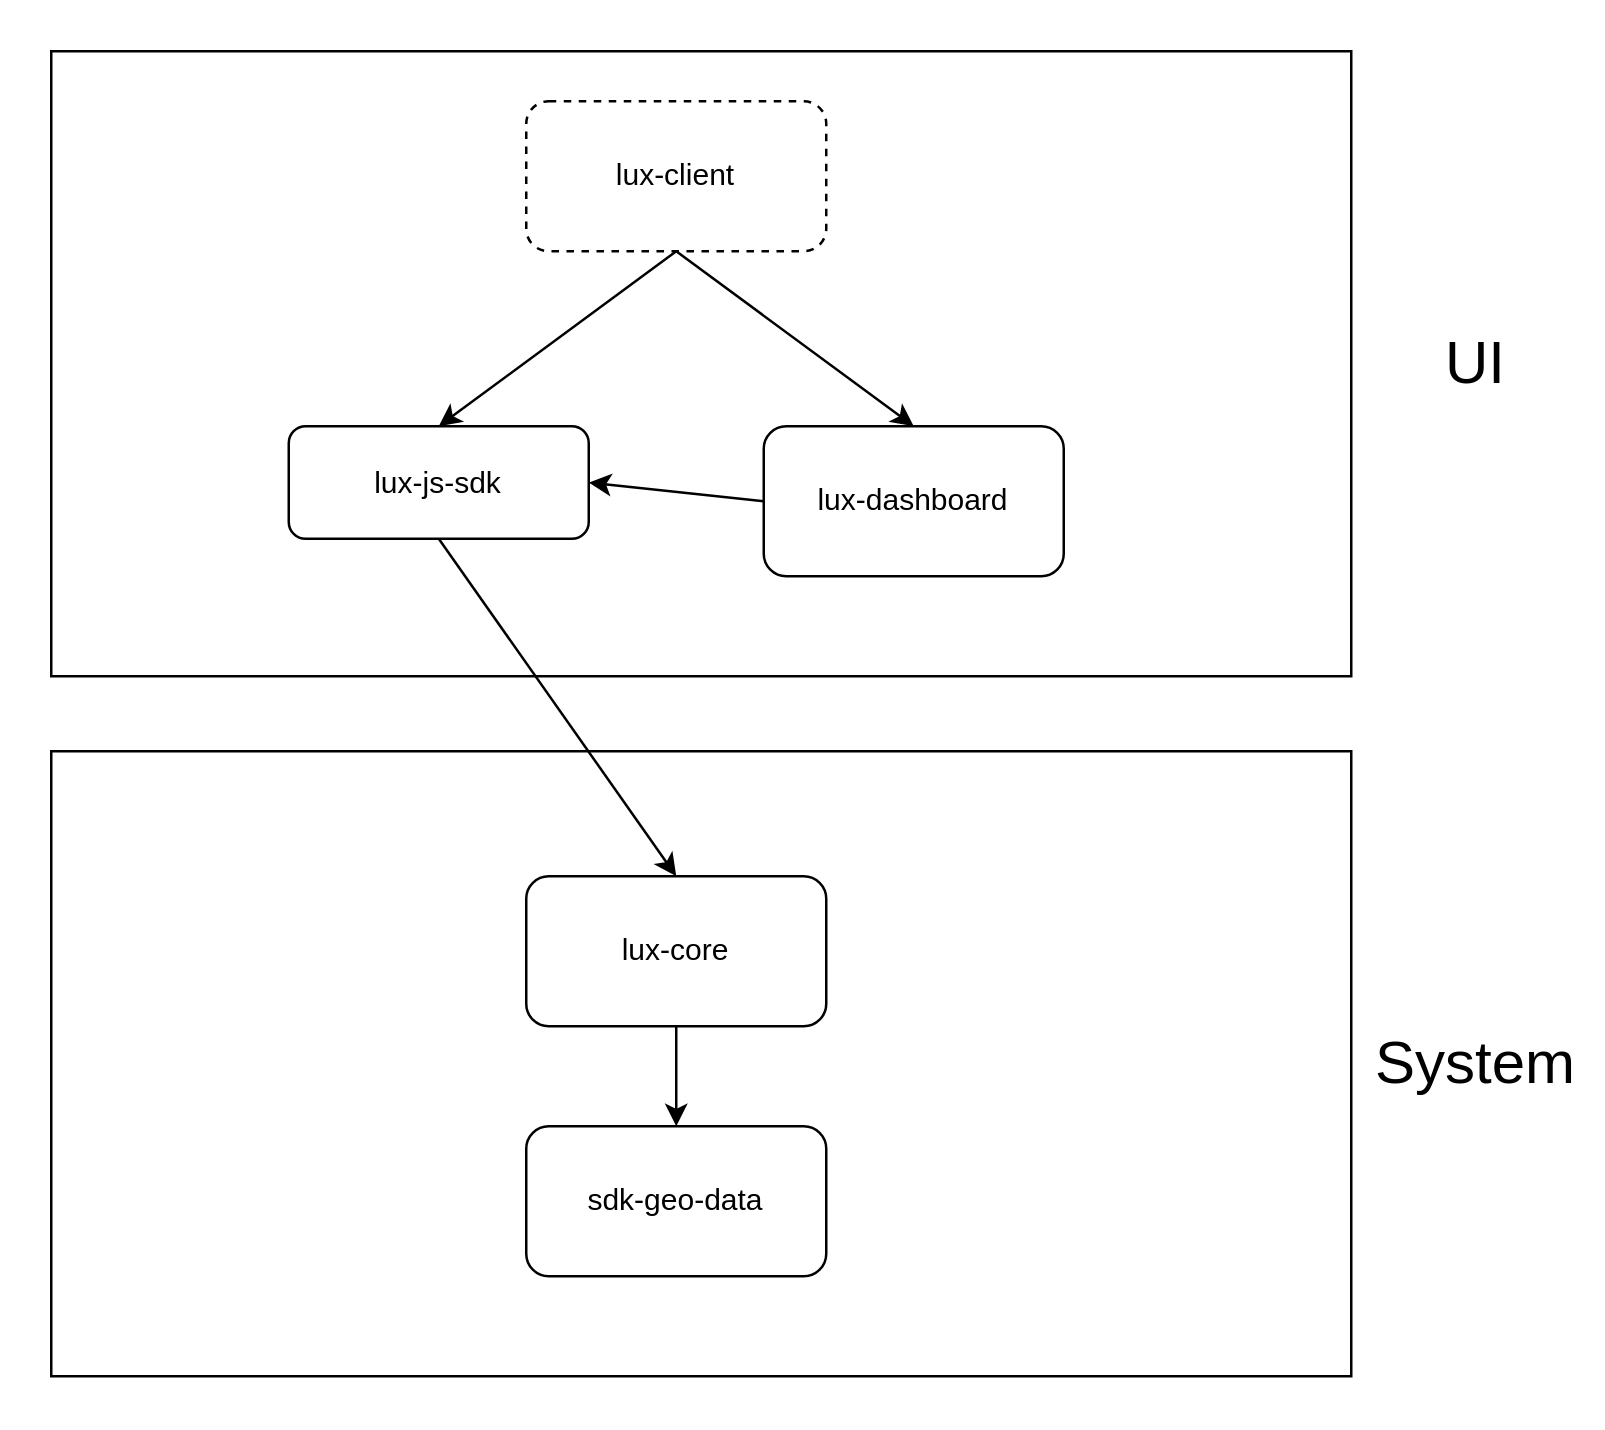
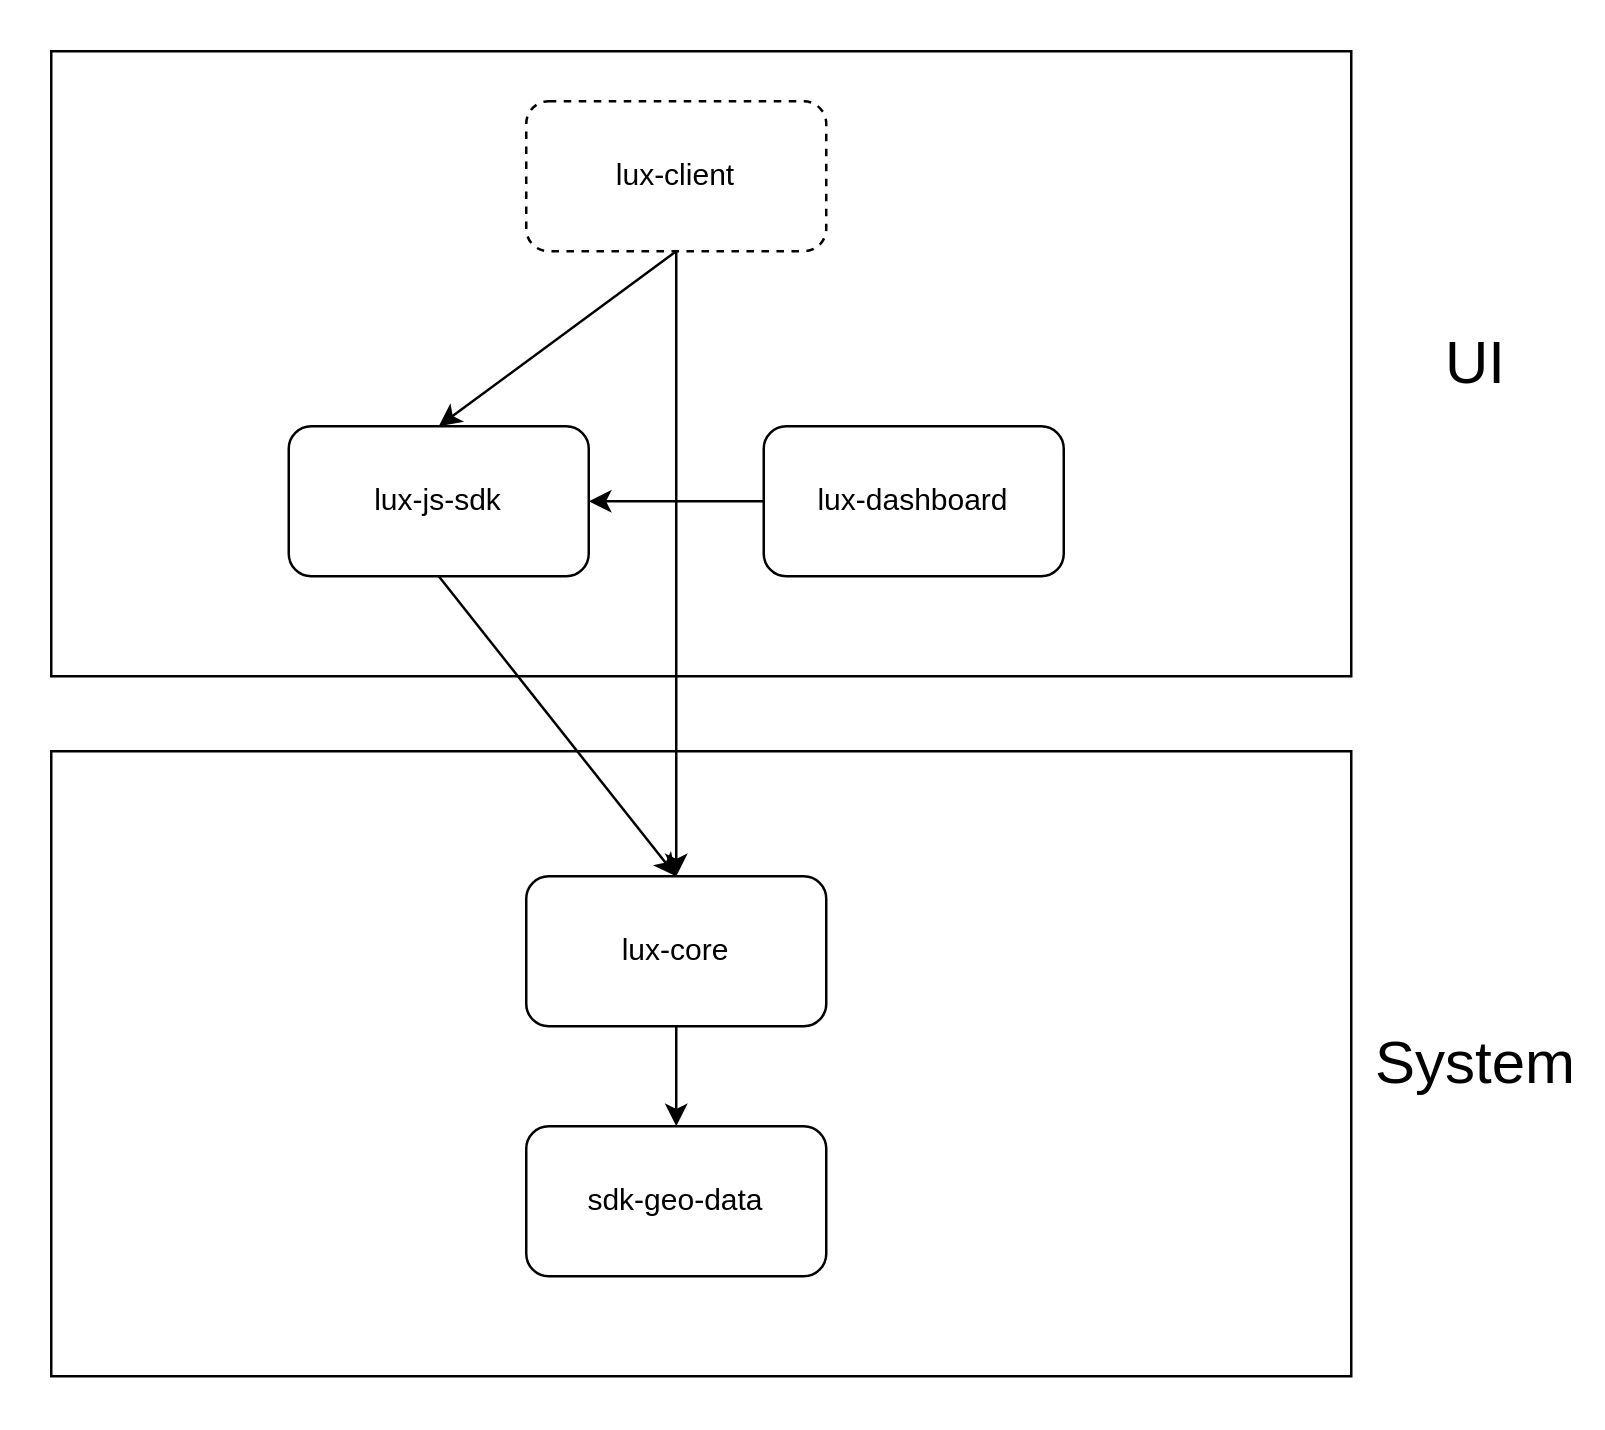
- <mxCell id="6" style="edgeStyle=none;html=1;exitX=0.5;exitY=1;exitDx=0;exitDy=0;entryX=0.5;entryY=0;entryDx=0;entryDy=0;" edge="1" parent="1" source="7" target="9"><mxGeometry relative="1" as="geometry" /></mxCell>
+ <mxCell id="6" style="edgeStyle=none;html=1;exitX=0.5;exitY=1;exitDx=0;exitDy=0;" edge="1" parent="1" source="7" target="3"><mxGeometry relative="1" as="geometry" /></mxCell>
- <mxCell id="11" value="lux-js-sdk" style="rounded=1;whiteSpace=wrap;html=1;fillColor=none;" vertex="1" parent="1"><mxGeometry x="115" y="170" width="120" height="45" as="geometry" /></mxCell>
+ <mxCell id="11" value="lux-js-sdk" style="rounded=1;whiteSpace=wrap;html=1;fillColor=none;" vertex="1" parent="1"><mxGeometry x="115" y="170" width="120" height="60" as="geometry" /></mxCell>
